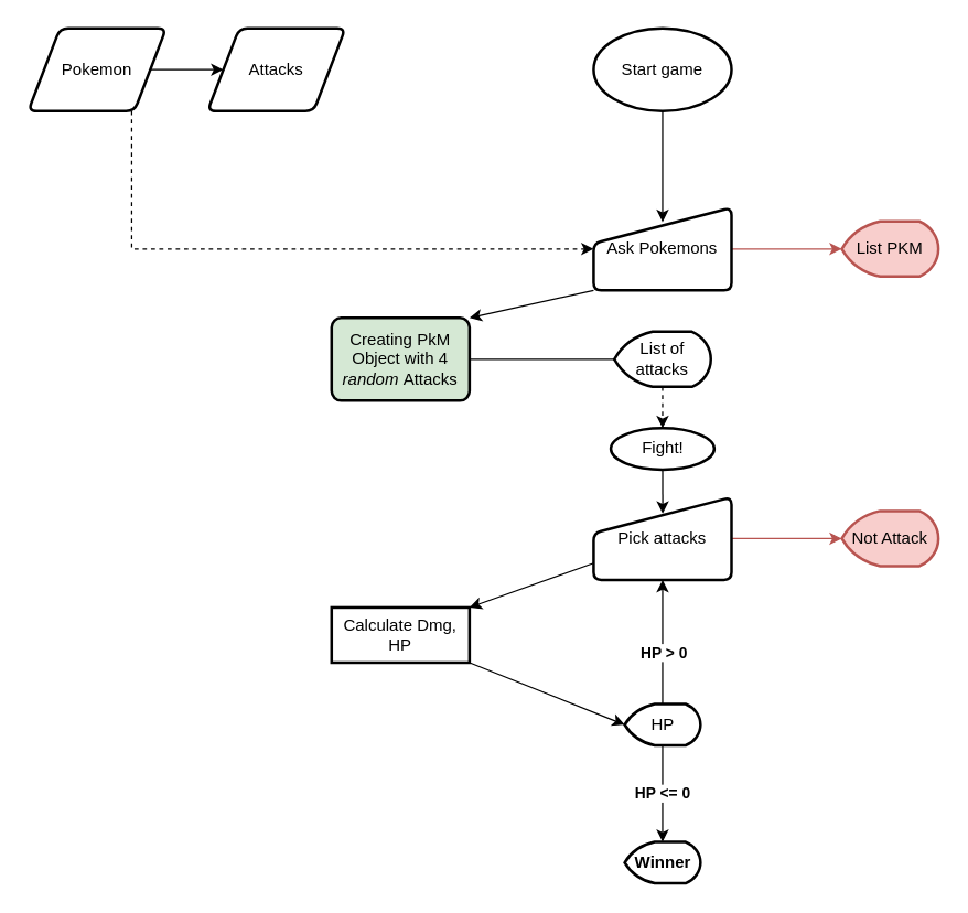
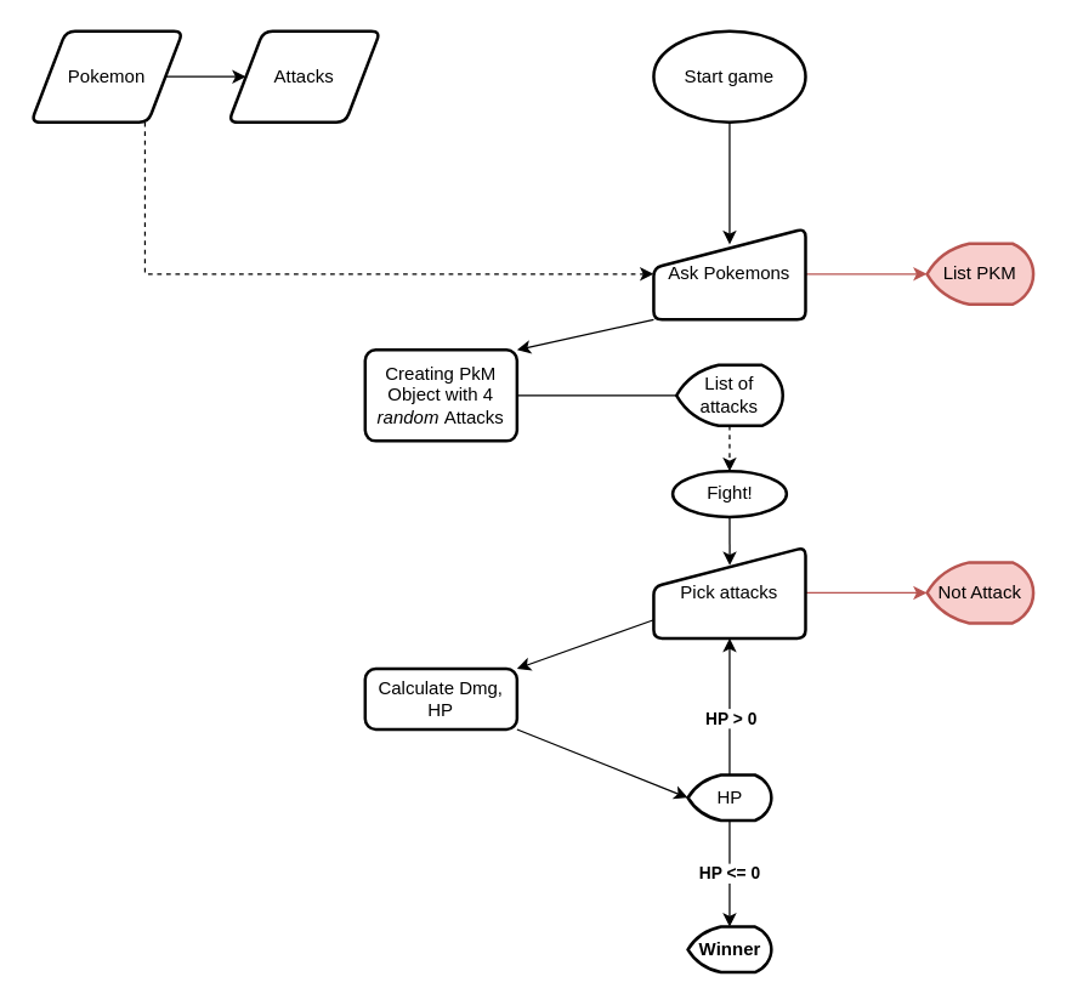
- <mxCell id="18" value="Creating PkM&lt;br&gt;Object with 4&lt;br&gt;&lt;i style=&quot;&quot;&gt;random&lt;/i&gt;&amp;nbsp;Attacks" style="rounded=1;whiteSpace=wrap;html=1;absoluteArcSize=1;arcSize=14;strokeWidth=2;fillColor=#d5e8d4;" vertex="1" parent="1"><mxGeometry x="240" y="230" width="100" height="60" as="geometry" /></mxCell>
+ <mxCell id="18" value="Creating PkM&lt;br&gt;Object with 4&lt;br&gt;&lt;i style=&quot;&quot;&gt;random&lt;/i&gt;&amp;nbsp;Attacks" style="rounded=1;whiteSpace=wrap;html=1;absoluteArcSize=1;arcSize=14;strokeWidth=2;" vertex="1" parent="1"><mxGeometry x="240" y="230" width="100" height="60" as="geometry" /></mxCell>
- <mxCell id="20" value="Calculate Dmg, HP" style="whiteSpace=wrap;html=1;absoluteArcSize=1;arcSize=14;strokeWidth=2;rounded=0;" vertex="1" parent="1"><mxGeometry x="240" y="440" width="100" height="40" as="geometry" /></mxCell>
+ <mxCell id="20" value="Calculate Dmg, HP" style="rounded=1;whiteSpace=wrap;html=1;absoluteArcSize=1;arcSize=14;strokeWidth=2;" vertex="1" parent="1"><mxGeometry x="240" y="440" width="100" height="40" as="geometry" /></mxCell>
